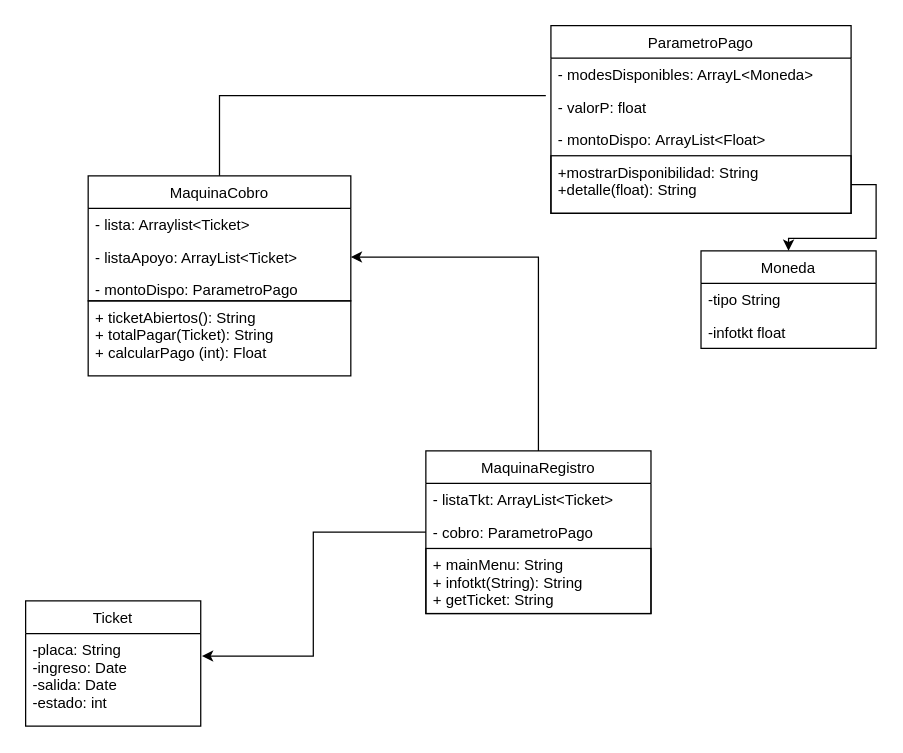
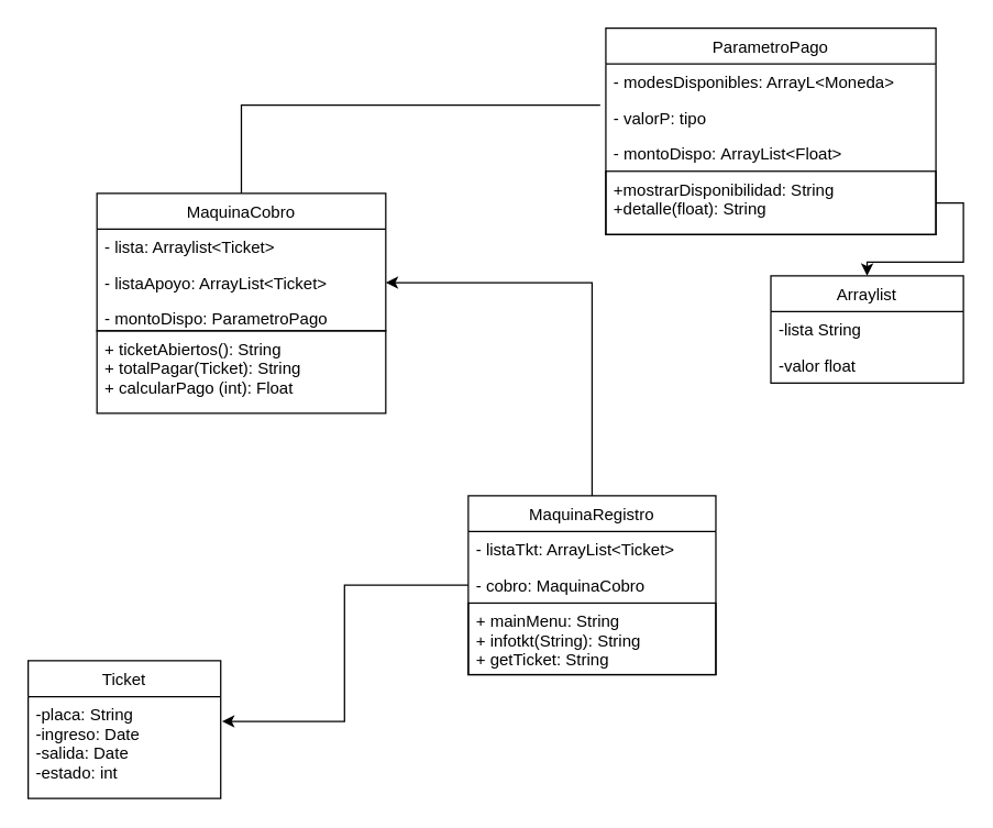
- <mxCell id="11" value="- valorP: float" style="text;strokeColor=none;fillColor=none;align=left;verticalAlign=top;spacingLeft=4;spacingRight=4;overflow=hidden;rotatable=0;points=[[0,0.5],[1,0.5]];portConstraint=eastwest;" vertex="1" parent="9"><mxGeometry y="52" width="240" height="26" as="geometry" /></mxCell>
+ <mxCell id="11" value="- valorP: tipo" style="text;strokeColor=none;fillColor=none;align=left;verticalAlign=top;spacingLeft=4;spacingRight=4;overflow=hidden;rotatable=0;points=[[0,0.5],[1,0.5]];portConstraint=eastwest;" vertex="1" parent="9"><mxGeometry y="52" width="240" height="26" as="geometry" /></mxCell>
- <mxCell id="14" value="Moneda" style="swimlane;fontStyle=0;childLayout=stackLayout;horizontal=1;startSize=26;fillColor=none;horizontalStack=0;resizeParent=1;resizeParentMax=0;resizeLast=0;collapsible=1;marginBottom=0;" vertex="1" parent="1"><mxGeometry x="560" y="200" width="140" height="78" as="geometry" /></mxCell>
+ <mxCell id="14" value="Arraylist" style="swimlane;fontStyle=0;childLayout=stackLayout;horizontal=1;startSize=26;fillColor=none;horizontalStack=0;resizeParent=1;resizeParentMax=0;resizeLast=0;collapsible=1;marginBottom=0;" vertex="1" parent="1"><mxGeometry x="560" y="200" width="140" height="78" as="geometry" /></mxCell>
- <mxCell id="15" value="-tipo String" style="text;strokeColor=none;fillColor=none;align=left;verticalAlign=top;spacingLeft=4;spacingRight=4;overflow=hidden;rotatable=0;points=[[0,0.5],[1,0.5]];portConstraint=eastwest;" vertex="1" parent="14"><mxGeometry y="26" width="140" height="26" as="geometry" /></mxCell>
+ <mxCell id="15" value="-lista String" style="text;strokeColor=none;fillColor=none;align=left;verticalAlign=top;spacingLeft=4;spacingRight=4;overflow=hidden;rotatable=0;points=[[0,0.5],[1,0.5]];portConstraint=eastwest;" vertex="1" parent="14"><mxGeometry y="26" width="140" height="26" as="geometry" /></mxCell>
- <mxCell id="16" value="-infotkt float" style="text;strokeColor=none;fillColor=none;align=left;verticalAlign=top;spacingLeft=4;spacingRight=4;overflow=hidden;rotatable=0;points=[[0,0.5],[1,0.5]];portConstraint=eastwest;" vertex="1" parent="14"><mxGeometry y="52" width="140" height="26" as="geometry" /></mxCell>
+ <mxCell id="16" value="-valor float" style="text;strokeColor=none;fillColor=none;align=left;verticalAlign=top;spacingLeft=4;spacingRight=4;overflow=hidden;rotatable=0;points=[[0,0.5],[1,0.5]];portConstraint=eastwest;" vertex="1" parent="14"><mxGeometry y="52" width="140" height="26" as="geometry" /></mxCell>
- <mxCell id="23" value="- cobro: ParametroPago" style="text;strokeColor=none;fillColor=none;align=left;verticalAlign=top;spacingLeft=4;spacingRight=4;overflow=hidden;rotatable=0;points=[[0,0.5],[1,0.5]];portConstraint=eastwest;" vertex="1" parent="21"><mxGeometry y="52" width="180" height="26" as="geometry" /></mxCell>
+ <mxCell id="23" value="- cobro: MaquinaCobro" style="text;strokeColor=none;fillColor=none;align=left;verticalAlign=top;spacingLeft=4;spacingRight=4;overflow=hidden;rotatable=0;points=[[0,0.5],[1,0.5]];portConstraint=eastwest;" vertex="1" parent="21"><mxGeometry y="52" width="180" height="26" as="geometry" /></mxCell>
